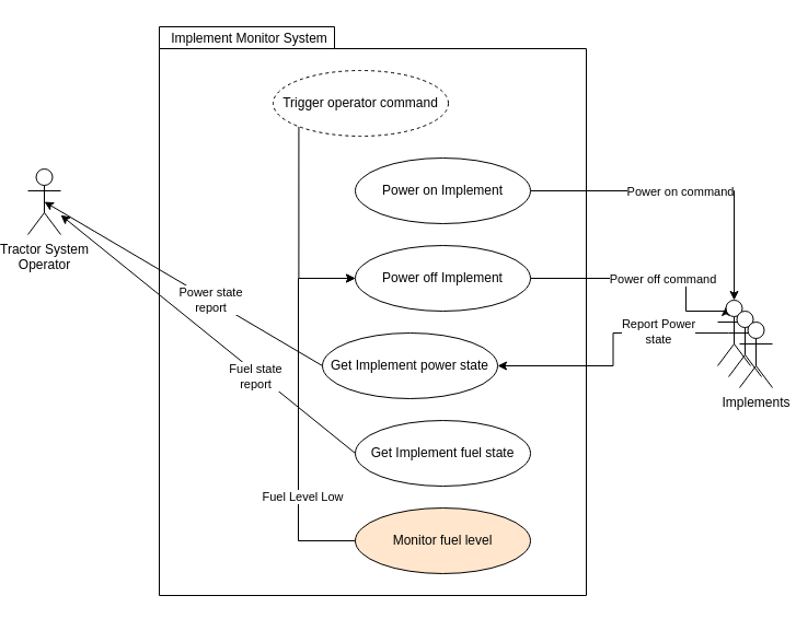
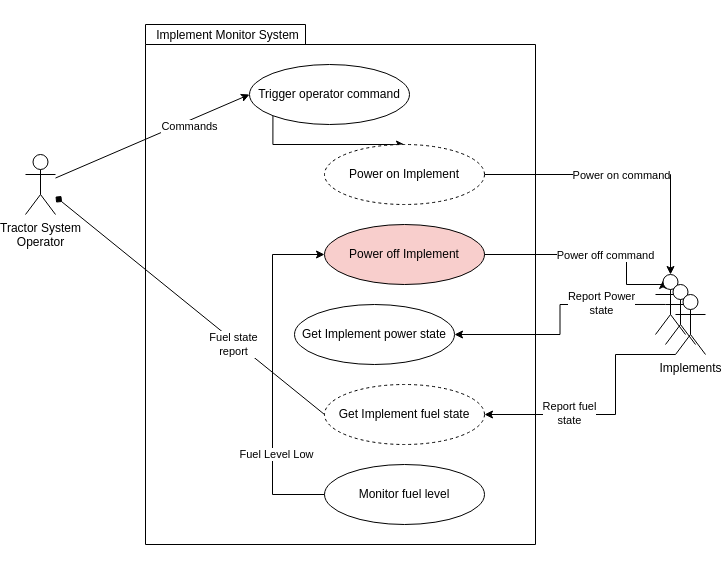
- <mxCell id="6" value="Trigger operator command" style="ellipse;whiteSpace=wrap;html=1;dashed=1;" vertex="1" parent="1"><mxGeometry x="244" y="64" width="160" height="60" as="geometry" /></mxCell>
+ <mxCell id="6" value="Trigger operator command" style="ellipse;whiteSpace=wrap;html=1;" vertex="1" parent="1"><mxGeometry x="244" y="64" width="160" height="60" as="geometry" /></mxCell>
+ <mxCell id="7" value="" style="endArrow=classic;html=1;rounded=0;entryX=0;entryY=0.5;entryDx=0;entryDy=0;" edge="1" parent="1" source="2" target="6"><mxGeometry width="50" height="50" relative="1" as="geometry"><mxPoint x="220" y="274" as="sourcePoint" /><mxPoint x="270" y="224" as="targetPoint" /></mxGeometry></mxCell>
+ <mxCell id="8" value="Commands" style="edgeLabel;html=1;align=center;verticalAlign=middle;resizable=0;points=[];" vertex="1" connectable="0" parent="7"><mxGeometry x="-0.59" relative="1" as="geometry"><mxPoint x="94" y="-35" as="offset" /></mxGeometry></mxCell>
- <mxCell id="11" value="Power on Implement" style="ellipse;whiteSpace=wrap;html=1;" vertex="1" parent="1"><mxGeometry x="319" y="144" width="160" height="60" as="geometry" /></mxCell>
+ <mxCell id="11" value="Power on Implement" style="ellipse;whiteSpace=wrap;html=1;dashed=1;" vertex="1" parent="1"><mxGeometry x="319" y="144" width="160" height="60" as="geometry" /></mxCell>
- <mxCell id="5" style="edgeStyle=orthogonalEdgeStyle;rounded=0;orthogonalLoop=1;jettySize=auto;html=1;exitX=0;exitY=1;exitDx=0;exitDy=0;entryX=0;entryY=0.5;entryDx=0;entryDy=0;" edge="1" parent="1" source="6" target="14"><mxGeometry relative="1" as="geometry" /></mxCell>
+ <mxCell id="5" style="edgeStyle=orthogonalEdgeStyle;rounded=0;orthogonalLoop=1;jettySize=auto;html=1;exitX=0;exitY=1;exitDx=0;exitDy=0;" edge="1" parent="1" source="6" target="11"><mxGeometry relative="1" as="geometry" /></mxCell>
- <mxCell id="30" value="" style="endArrow=classic;html=1;rounded=0;exitX=0;exitY=0.5;exitDx=0;exitDy=0;" edge="1" parent="1" source="16" target="2"><mxGeometry width="50" height="50" relative="1" as="geometry"><mxPoint x="280" y="334" as="sourcePoint" /><mxPoint x="330" y="284" as="targetPoint" /></mxGeometry></mxCell>
+ <mxCell id="30" value="" style="endArrow=diamond;html=1;rounded=0;exitX=0;exitY=0.5;exitDx=0;exitDy=0;" edge="1" parent="1" source="16" target="2"><mxGeometry width="50" height="50" relative="1" as="geometry"><mxPoint x="280" y="334" as="sourcePoint" /><mxPoint x="330" y="284" as="targetPoint" /></mxGeometry></mxCell>
- <mxCell id="28" value="" style="endArrow=classic;html=1;rounded=0;exitX=0;exitY=0.5;exitDx=0;exitDy=0;entryX=0.5;entryY=0.5;entryDx=0;entryDy=0;entryPerimeter=0;" edge="1" parent="1" source="15" target="2"><mxGeometry width="50" height="50" relative="1" as="geometry"><mxPoint x="280" y="344" as="sourcePoint" /><mxPoint x="330" y="294" as="targetPoint" /></mxGeometry></mxCell>
- <mxCell id="29" value="Power state&lt;br&gt;report" style="edgeLabel;html=1;align=center;verticalAlign=middle;resizable=0;points=[];" vertex="1" connectable="0" parent="28"><mxGeometry x="-0.192" relative="1" as="geometry"><mxPoint as="offset" /></mxGeometry></mxCell>
- <mxCell id="14" value="Power off Implement" style="ellipse;whiteSpace=wrap;html=1;" vertex="1" parent="1"><mxGeometry x="319" y="224" width="160" height="60" as="geometry" /></mxCell>
+ <mxCell id="14" value="Power off Implement" style="ellipse;whiteSpace=wrap;html=1;fillColor=#f8cecc;" vertex="1" parent="1"><mxGeometry x="319" y="224" width="160" height="60" as="geometry" /></mxCell>
+ <mxCell id="26" style="edgeStyle=orthogonalEdgeStyle;rounded=0;orthogonalLoop=1;jettySize=auto;html=1;exitX=0;exitY=1;exitDx=0;exitDy=0;exitPerimeter=0;entryX=1;entryY=0.5;entryDx=0;entryDy=0;" edge="1" parent="1" source="23" target="16"><mxGeometry relative="1" as="geometry"><Array as="points"><mxPoint x="610" y="354" /><mxPoint x="610" y="414" /></Array></mxGeometry></mxCell>
+ <mxCell id="27" value="Report fuel&lt;br&gt;state" style="edgeLabel;html=1;align=center;verticalAlign=middle;resizable=0;points=[];" vertex="1" connectable="0" parent="26"><mxGeometry x="0.334" y="-2" relative="1" as="geometry"><mxPoint as="offset" /></mxGeometry></mxCell>
- <mxCell id="16" value="Get Implement fuel state" style="ellipse;whiteSpace=wrap;html=1;" vertex="1" parent="1"><mxGeometry x="319" y="384" width="160" height="60" as="geometry" /></mxCell>
+ <mxCell id="16" value="Get Implement fuel state" style="ellipse;whiteSpace=wrap;html=1;dashed=1;" vertex="1" parent="1"><mxGeometry x="319" y="384" width="160" height="60" as="geometry" /></mxCell>
- <mxCell id="19" value="Monitor fuel level" style="ellipse;whiteSpace=wrap;html=1;fillColor=#ffe6cc;" vertex="1" parent="1"><mxGeometry x="319" y="464" width="160" height="60" as="geometry" /></mxCell>
+ <mxCell id="19" value="Monitor fuel level" style="ellipse;whiteSpace=wrap;html=1;" vertex="1" parent="1"><mxGeometry x="319" y="464" width="160" height="60" as="geometry" /></mxCell>
